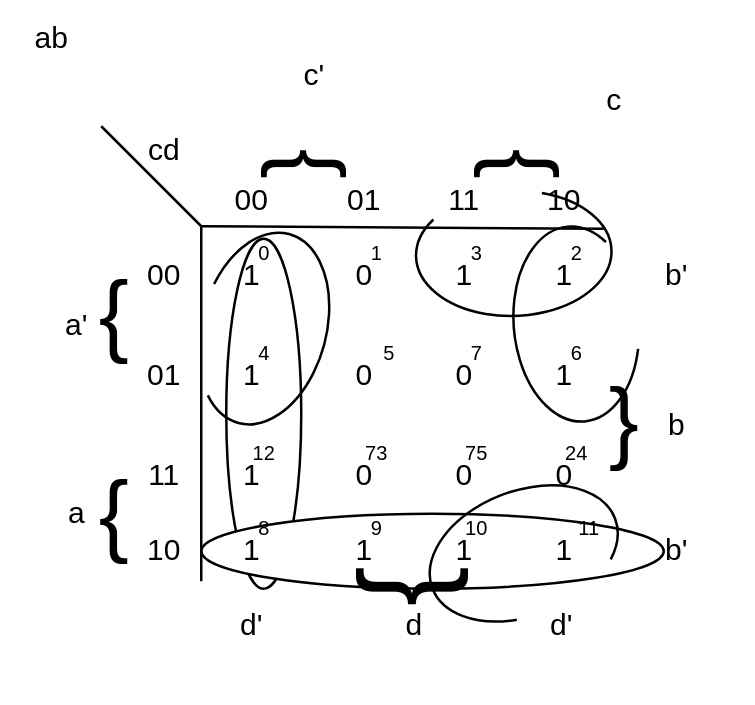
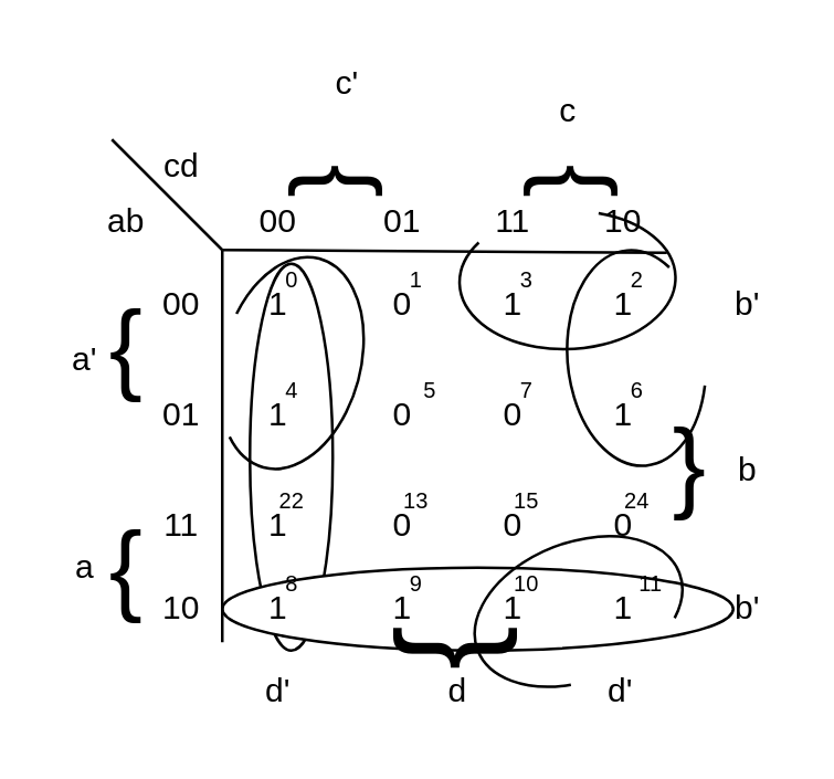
- <mxCell id="8" value="ab" style="text;html=1;align=center;verticalAlign=middle;resizable=0;points=[];autosize=1;" vertex="1" parent="1"><mxGeometry x="5" y="5" width="30" height="20" as="geometry" /></mxCell>
+ <mxCell id="8" value="ab" style="text;html=1;align=center;verticalAlign=middle;resizable=0;points=[];autosize=1;" vertex="1" parent="1"><mxGeometry x="30" y="70" width="30" height="20" as="geometry" /></mxCell>
- <mxCell id="67" value="c" style="text;html=1;align=center;verticalAlign=middle;resizable=0;points=[];autosize=1;" vertex="1" parent="1"><mxGeometry x="235" y="30" width="20" height="20" as="geometry" /></mxCell>
+ <mxCell id="67" value="c" style="text;html=1;align=center;verticalAlign=middle;resizable=0;points=[];autosize=1;" vertex="1" parent="1"><mxGeometry x="195" y="30" width="20" height="20" as="geometry" /></mxCell>
- <mxCell id="57" value="&lt;font style=&quot;font-size: 8px&quot;&gt;12&lt;/font&gt;" style="text;html=1;align=center;verticalAlign=middle;resizable=0;points=[];autosize=1;" vertex="1" parent="1"><mxGeometry x="95" y="170" width="20" height="20" as="geometry" /></mxCell>
+ <mxCell id="57" value="&lt;font style=&quot;font-size: 8px&quot;&gt;22&lt;/font&gt;" style="text;html=1;align=center;verticalAlign=middle;resizable=0;points=[];autosize=1;" vertex="1" parent="1"><mxGeometry x="95" y="170" width="20" height="20" as="geometry" /></mxCell>
- <mxCell id="58" value="&lt;font style=&quot;font-size: 8px&quot;&gt;73&lt;/font&gt;" style="text;html=1;align=center;verticalAlign=middle;resizable=0;points=[];autosize=1;" vertex="1" parent="1"><mxGeometry x="140" y="170" width="20" height="20" as="geometry" /></mxCell>
+ <mxCell id="58" value="&lt;font style=&quot;font-size: 8px&quot;&gt;13&lt;/font&gt;" style="text;html=1;align=center;verticalAlign=middle;resizable=0;points=[];autosize=1;" vertex="1" parent="1"><mxGeometry x="140" y="170" width="20" height="20" as="geometry" /></mxCell>
- <mxCell id="59" value="&lt;font style=&quot;font-size: 8px&quot;&gt;75&lt;/font&gt;" style="text;html=1;align=center;verticalAlign=middle;resizable=0;points=[];autosize=1;" vertex="1" parent="1"><mxGeometry x="180" y="170" width="20" height="20" as="geometry" /></mxCell>
+ <mxCell id="59" value="&lt;font style=&quot;font-size: 8px&quot;&gt;15&lt;/font&gt;" style="text;html=1;align=center;verticalAlign=middle;resizable=0;points=[];autosize=1;" vertex="1" parent="1"><mxGeometry x="180" y="170" width="20" height="20" as="geometry" /></mxCell>
